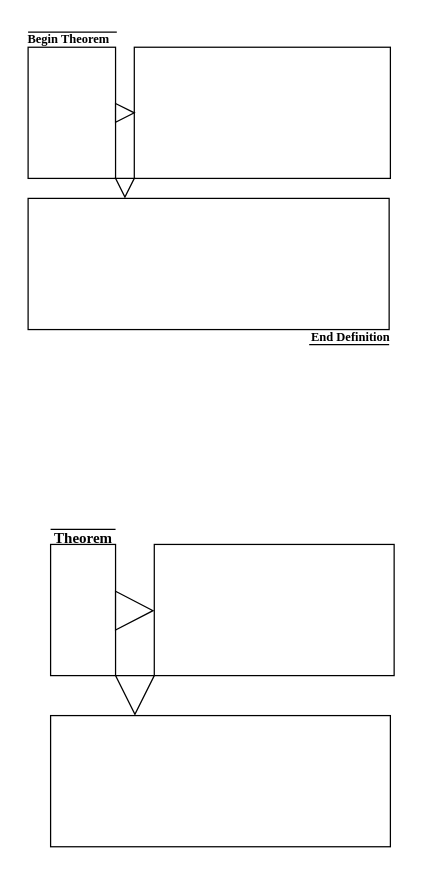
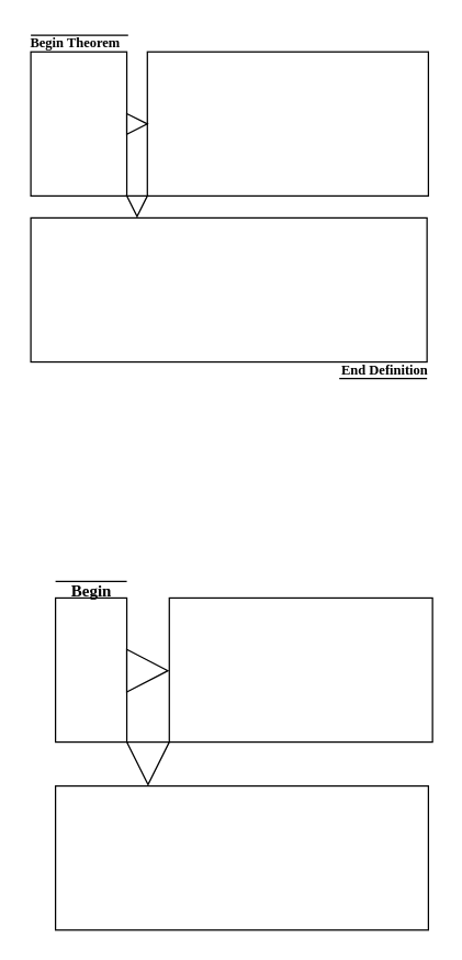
- <mxCell id="15" value="&lt;font face=&quot;Times New Roman&quot;&gt;&lt;b&gt;Theorem&lt;/b&gt;&lt;/font&gt;" style="text;html=1;align=center;verticalAlign=middle;resizable=0;points=[];autosize=1;" parent="1" vertex="1"><mxGeometry x="36" y="420" width="60" height="20" as="geometry" /></mxCell>
+ <mxCell id="15" value="&lt;font face=&quot;Times New Roman&quot;&gt;&lt;b&gt;Begin&lt;/b&gt;&lt;/font&gt;" style="text;html=1;align=center;verticalAlign=middle;resizable=0;points=[];autosize=1;" parent="1" vertex="1"><mxGeometry x="36" y="420" width="60" height="20" as="geometry" /></mxCell>
